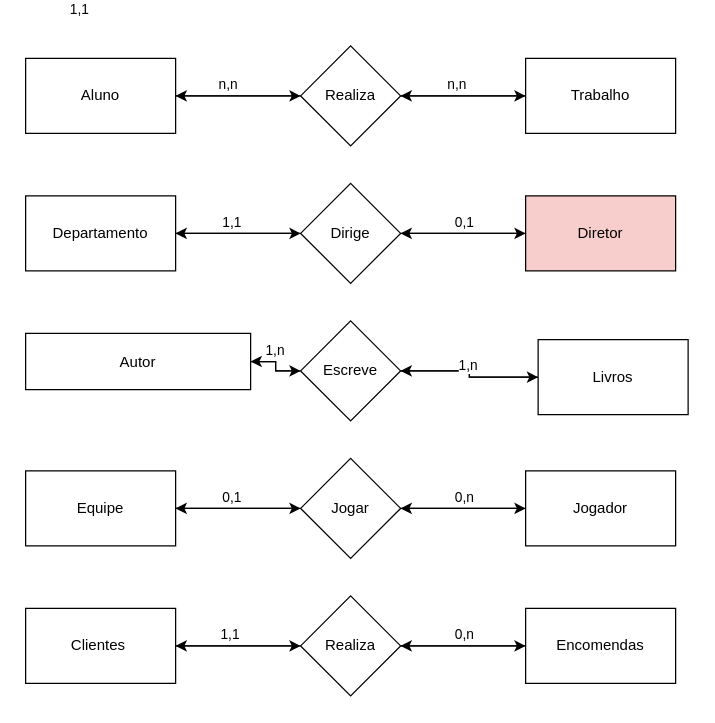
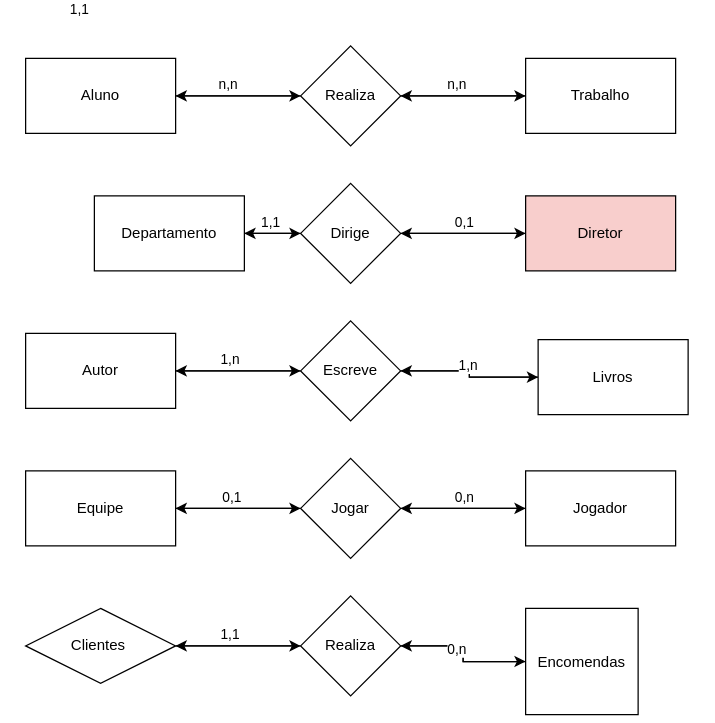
- <mxCell id="12" value="Departamento" style="rounded=0;whiteSpace=wrap;html=1;" vertex="1" parent="1"><mxGeometry x="20" y="140" width="120" height="60" as="geometry" /></mxCell>
+ <mxCell id="12" value="Departamento" style="rounded=0;whiteSpace=wrap;html=1;" vertex="1" parent="1"><mxGeometry x="75" y="140" width="120" height="60" as="geometry" /></mxCell>
- <mxCell id="22" value="Autor" style="rounded=0;whiteSpace=wrap;html=1;" vertex="1" parent="1"><mxGeometry x="20" y="250" width="180" height="45" as="geometry" /></mxCell>
+ <mxCell id="22" value="Autor" style="rounded=0;whiteSpace=wrap;html=1;" vertex="1" parent="1"><mxGeometry x="20" y="250" width="120" height="60" as="geometry" /></mxCell>
- <mxCell id="40" value="Clientes&amp;nbsp;" style="rounded=0;whiteSpace=wrap;html=1;" vertex="1" parent="1"><mxGeometry x="20" y="470" width="120" height="60" as="geometry" /></mxCell>
+ <mxCell id="40" value="Clientes&amp;nbsp;" style="rhombus;whiteSpace=wrap;html=1;" vertex="1" parent="1"><mxGeometry x="20" y="470" width="120" height="60" as="geometry" /></mxCell>
- <mxCell id="47" value="Encomendas" style="whiteSpace=wrap;html=1;rounded=0;" vertex="1" parent="1"><mxGeometry x="420" y="470" width="120" height="60" as="geometry" /></mxCell>
+ <mxCell id="47" value="Encomendas" style="whiteSpace=wrap;html=1;rounded=0;" vertex="1" parent="1"><mxGeometry x="420" y="470" width="90" height="85" as="geometry" /></mxCell>
